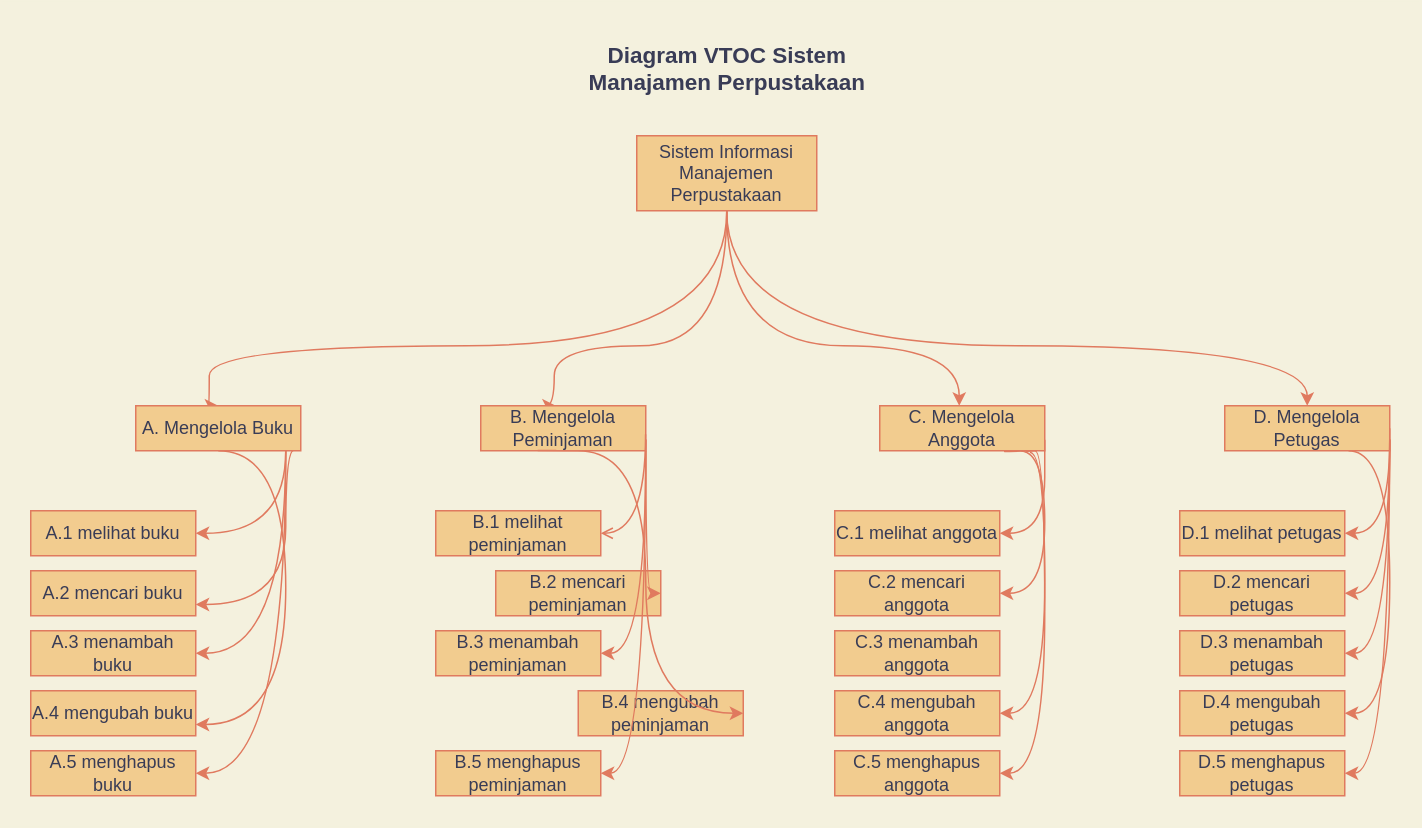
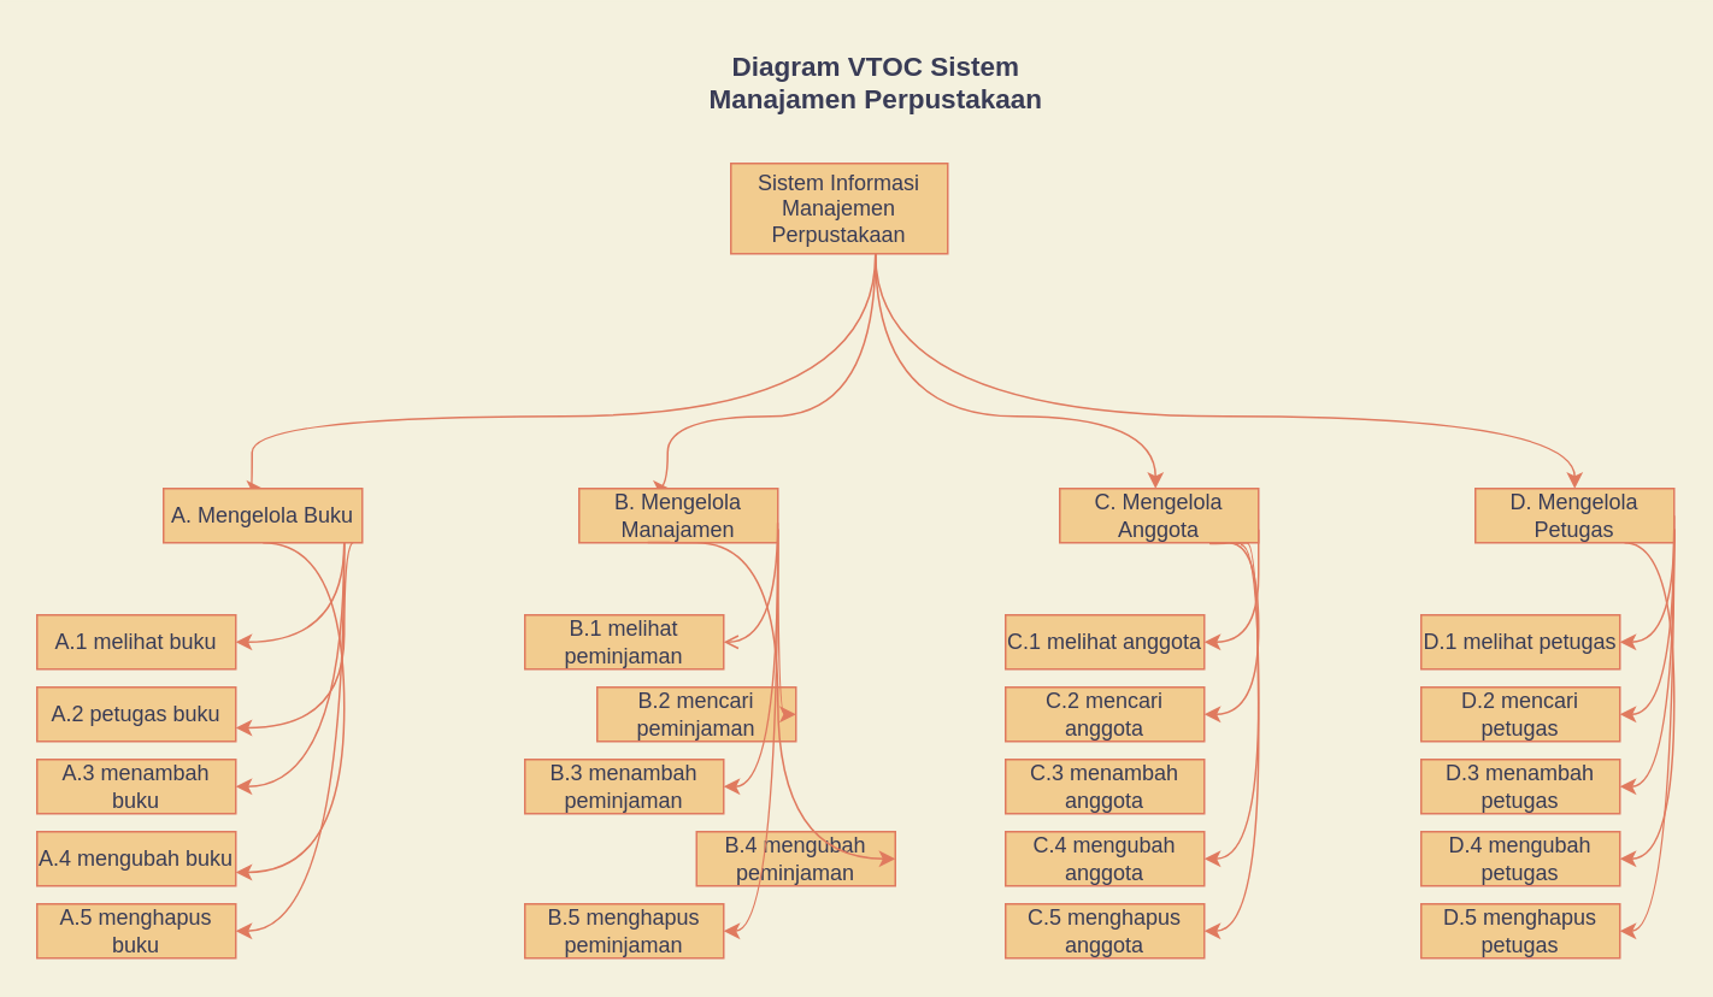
- <mxCell id="6" value="Sistem Informasi Manajemen Perpustakaan" style="whiteSpace=wrap;html=1;fillColor=#F2CC8F;strokeColor=#E07A5F;fontColor=#393C56;" vertex="1" parent="1"><mxGeometry x="424" y="90" width="120" height="50" as="geometry" /></mxCell>
+ <mxCell id="6" value="Sistem Informasi Manajemen Perpustakaan" style="whiteSpace=wrap;html=1;fillColor=#F2CC8F;strokeColor=#E07A5F;fontColor=#393C56;" vertex="1" parent="1"><mxGeometry x="404" y="90" width="120" height="50" as="geometry" /></mxCell>
- <mxCell id="7" value="B. Mengelola Peminjaman" style="whiteSpace=wrap;html=1;fillColor=#F2CC8F;strokeColor=#E07A5F;fontColor=#393C56;" vertex="1" parent="1"><mxGeometry x="320" y="270" width="110" height="30" as="geometry" /></mxCell>
+ <mxCell id="7" value="B. Mengelola Manajamen" style="whiteSpace=wrap;html=1;fillColor=#F2CC8F;strokeColor=#E07A5F;fontColor=#393C56;" vertex="1" parent="1"><mxGeometry x="320" y="270" width="110" height="30" as="geometry" /></mxCell>
- <mxCell id="17" value="A.2 mencari buku" style="whiteSpace=wrap;html=1;fillColor=#F2CC8F;strokeColor=#E07A5F;fontColor=#393C56;" vertex="1" parent="1"><mxGeometry x="20" y="380" width="110" height="30" as="geometry" /></mxCell>
+ <mxCell id="17" value="A.2 petugas buku" style="whiteSpace=wrap;html=1;fillColor=#F2CC8F;strokeColor=#E07A5F;fontColor=#393C56;" vertex="1" parent="1"><mxGeometry x="20" y="380" width="110" height="30" as="geometry" /></mxCell>
